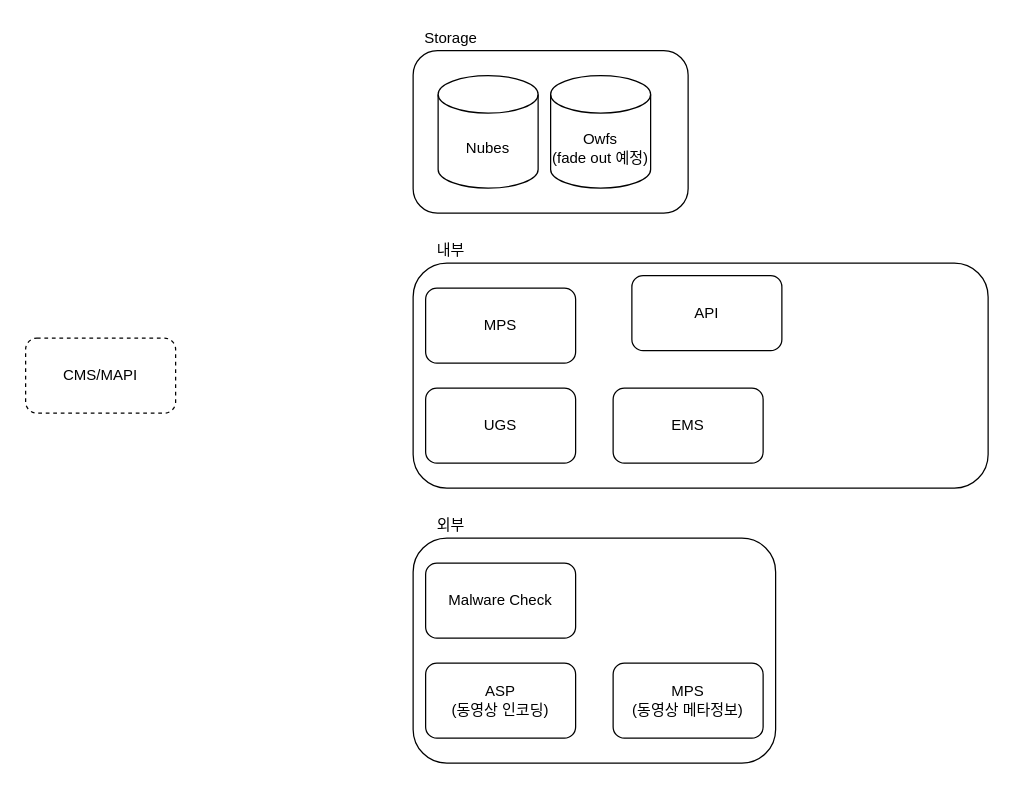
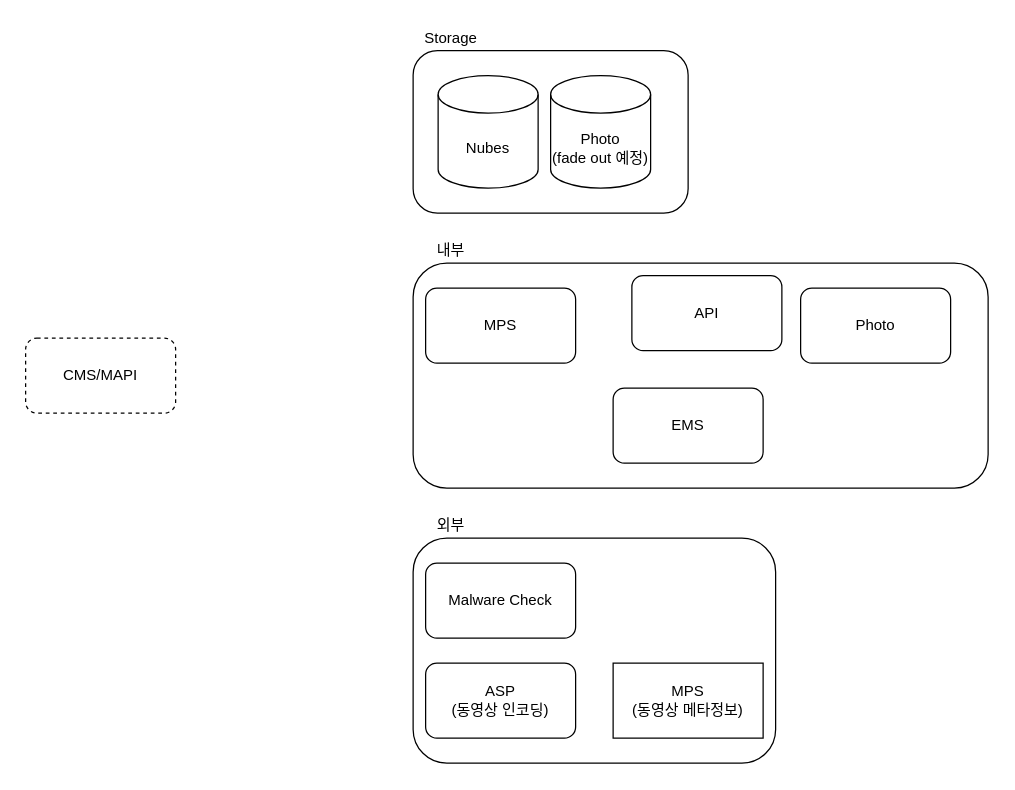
- <mxCell id="5" value="Owfs&lt;br&gt;(fade out 예정)" style="shape=cylinder3;whiteSpace=wrap;html=1;boundedLbl=1;backgroundOutline=1;size=15;" vertex="1" parent="3"><mxGeometry x="110" y="40" width="80" height="90" as="geometry" /></mxCell>
+ <mxCell id="5" value="Photo&lt;br&gt;(fade out 예정)" style="shape=cylinder3;whiteSpace=wrap;html=1;boundedLbl=1;backgroundOutline=1;size=15;" vertex="1" parent="3"><mxGeometry x="110" y="40" width="80" height="90" as="geometry" /></mxCell>
+ <mxCell id="20" value="Photo" style="rounded=1;whiteSpace=wrap;html=1;" vertex="1" parent="1"><mxGeometry x="640" y="230" width="120" height="60" as="geometry" /></mxCell>
- <mxCell id="16" value="UGS" style="rounded=1;whiteSpace=wrap;html=1;" vertex="1" parent="1"><mxGeometry x="340" y="310" width="120" height="60" as="geometry" /></mxCell>
- <mxCell id="12" value="MPS&lt;br&gt;(동영상 메타정보)" style="rounded=1;whiteSpace=wrap;html=1;" vertex="1" parent="8"><mxGeometry x="160" y="120" width="120" height="60" as="geometry" /></mxCell>
+ <mxCell id="12" value="MPS&lt;br&gt;(동영상 메타정보)" style="whiteSpace=wrap;html=1;rounded=0;" vertex="1" parent="8"><mxGeometry x="160" y="120" width="120" height="60" as="geometry" /></mxCell>
